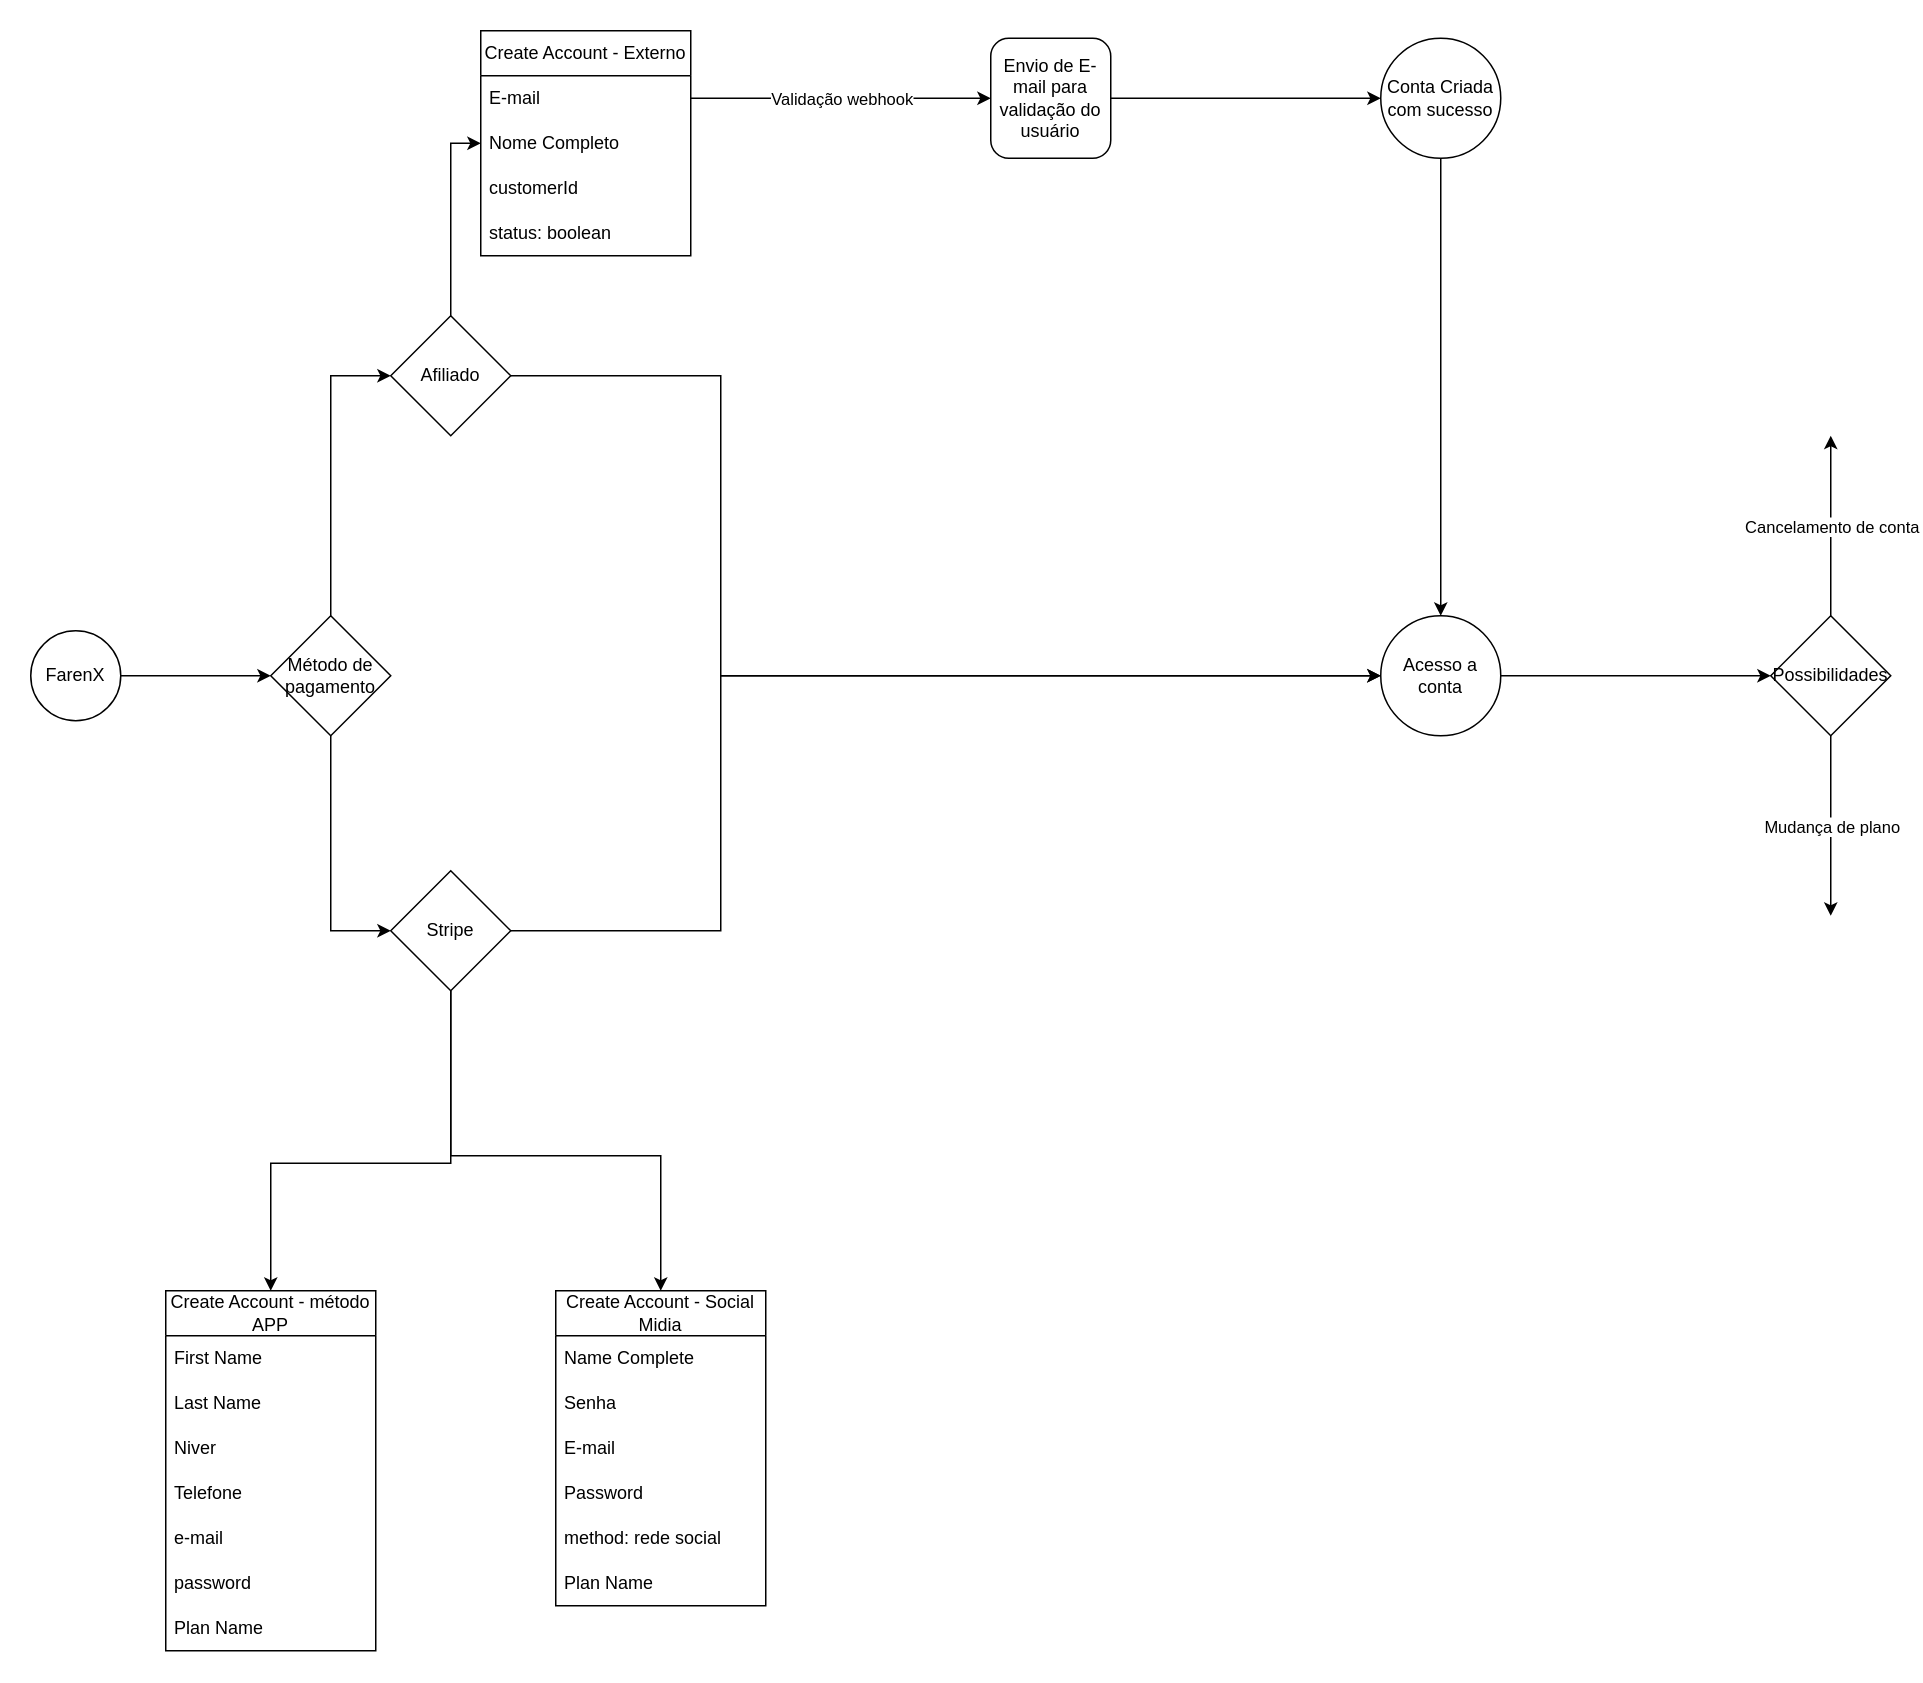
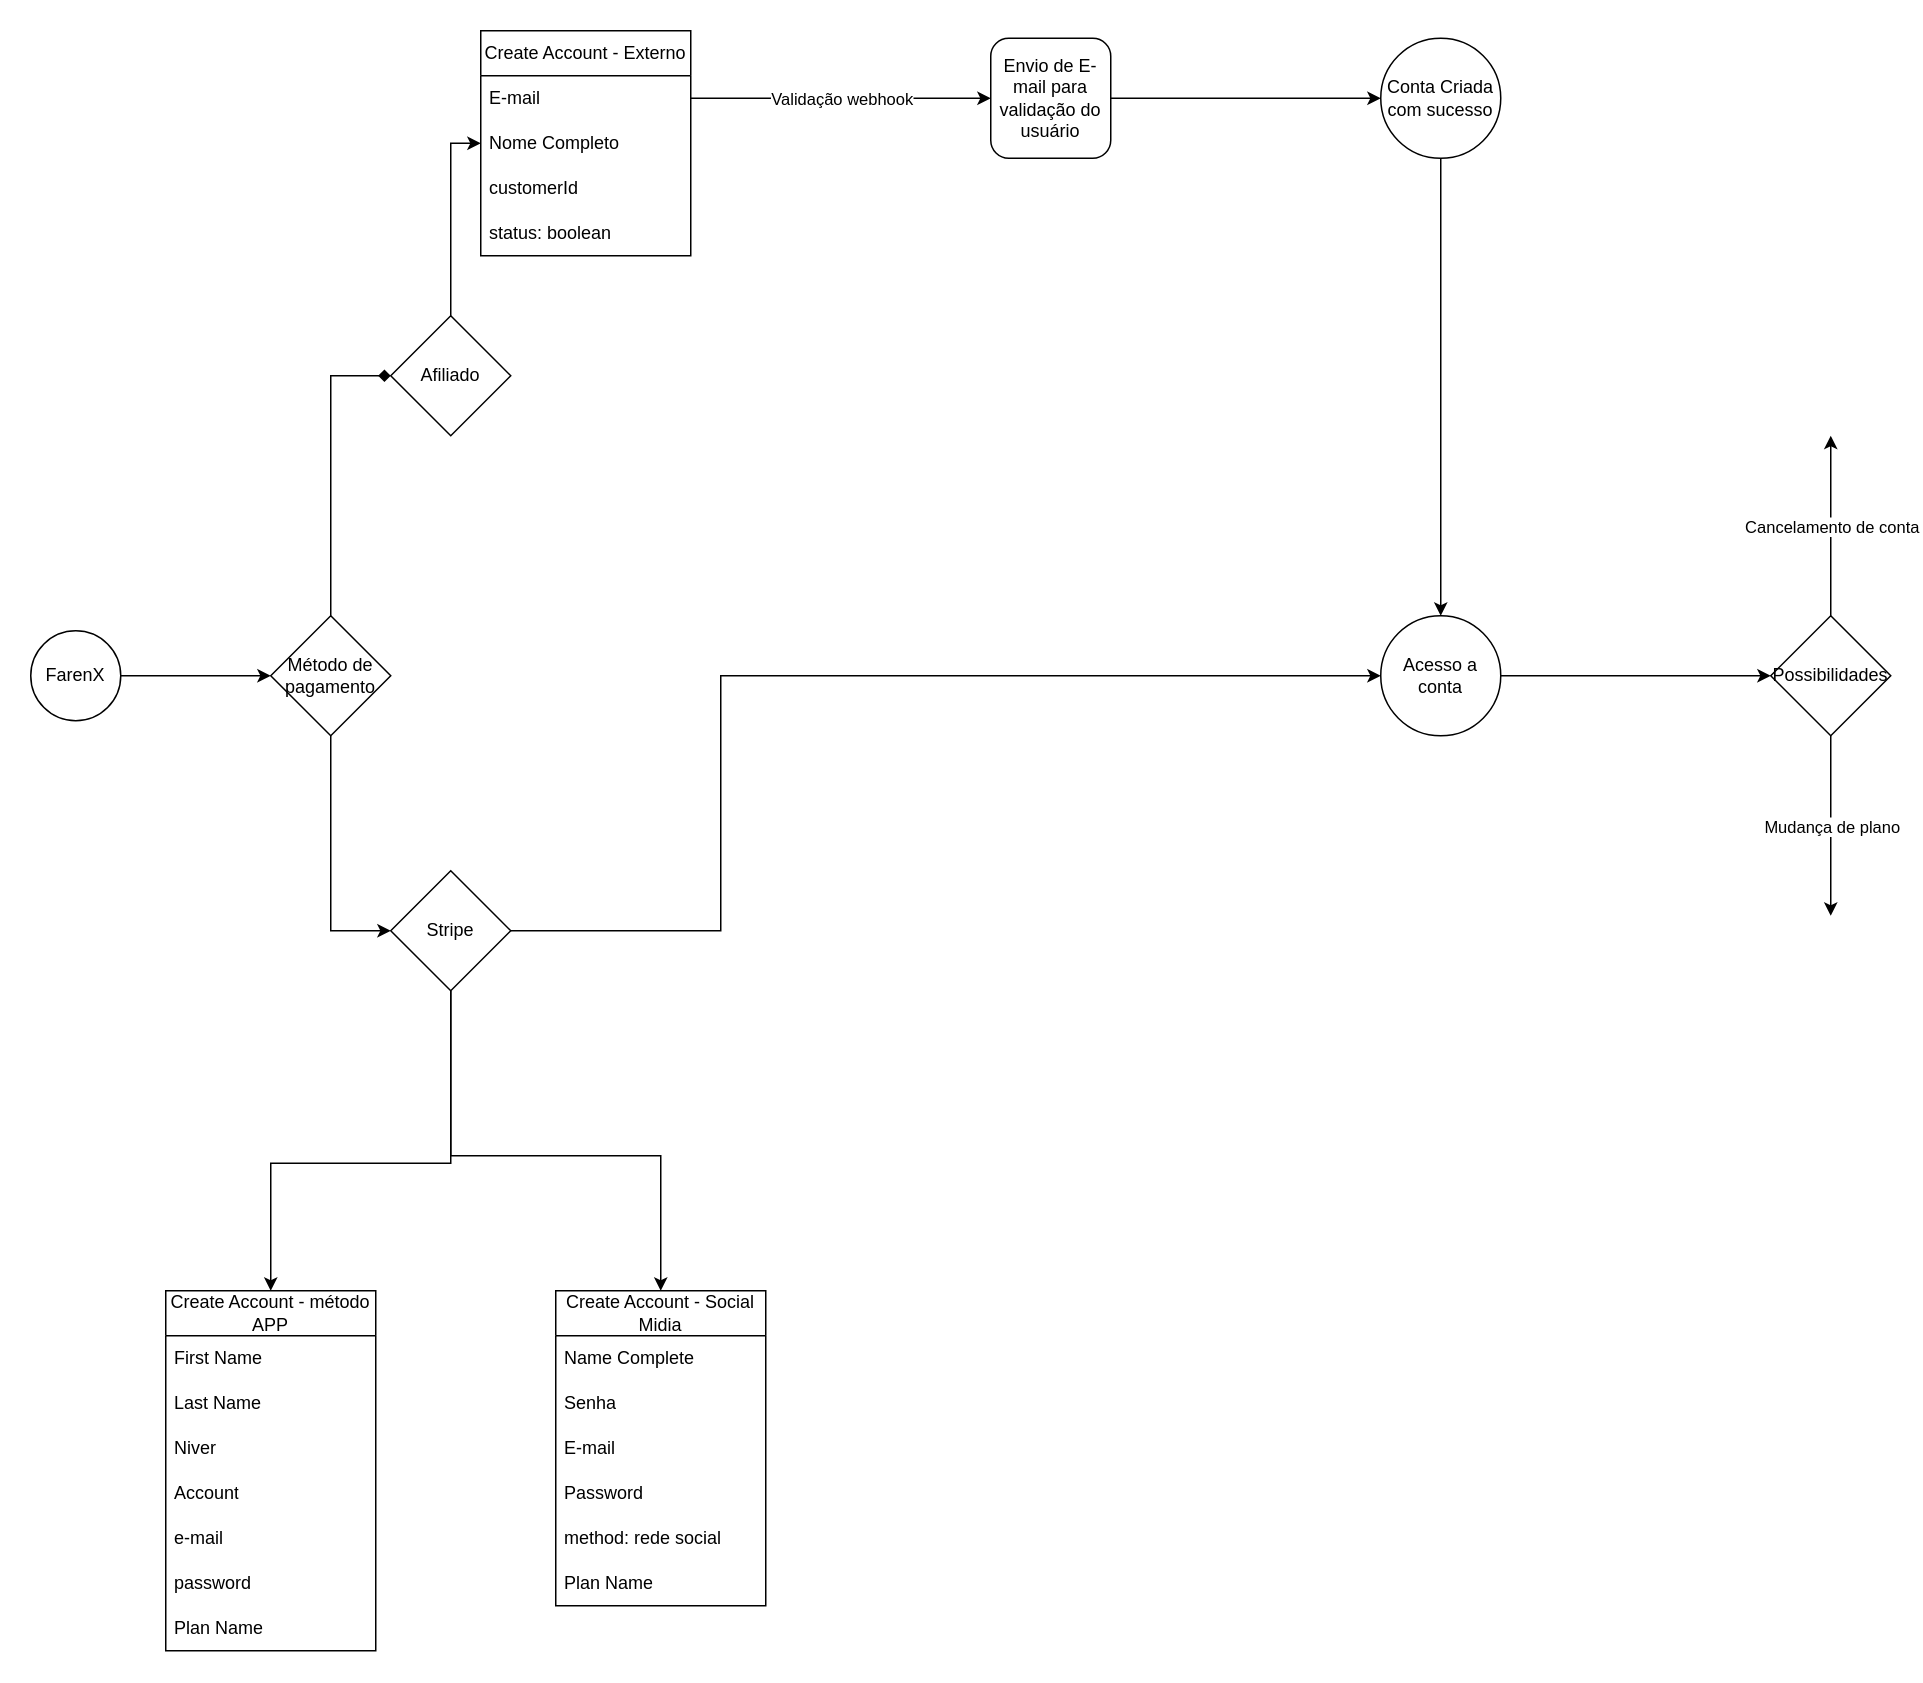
- <mxCell id="4" style="edgeStyle=orthogonalEdgeStyle;rounded=0;orthogonalLoop=1;jettySize=auto;html=1;entryX=0;entryY=0.5;entryDx=0;entryDy=0;" edge="1" parent="1" source="6" target="9"><mxGeometry relative="1" as="geometry"><mxPoint x="220" y="290" as="targetPoint" /></mxGeometry></mxCell>
+ <mxCell id="4" style="edgeStyle=orthogonalEdgeStyle;rounded=0;orthogonalLoop=1;jettySize=auto;html=1;entryX=0;entryY=0.5;entryDx=0;entryDy=0;endArrow=diamond;" edge="1" parent="1" source="6" target="9"><mxGeometry relative="1" as="geometry"><mxPoint x="220" y="290" as="targetPoint" /></mxGeometry></mxCell>
- <mxCell id="8" style="edgeStyle=orthogonalEdgeStyle;rounded=0;orthogonalLoop=1;jettySize=auto;html=1;exitX=1;exitY=0.5;exitDx=0;exitDy=0;entryX=0;entryY=0.5;entryDx=0;entryDy=0;" edge="1" parent="1" source="9" target="26"><mxGeometry relative="1" as="geometry"><mxPoint x="900" y="250" as="targetPoint" /><Array as="points"><mxPoint x="480" y="250" /><mxPoint x="480" y="450" /></Array></mxGeometry></mxCell>
- <mxCell id="31" value="Telefone" style="text;strokeColor=none;fillColor=none;align=left;verticalAlign=middle;spacingLeft=4;spacingRight=4;overflow=hidden;points=[[0,0.5],[1,0.5]];portConstraint=eastwest;rotatable=0;whiteSpace=wrap;html=1;" vertex="1" parent="27"><mxGeometry y="120" width="140" height="30" as="geometry" /></mxCell>
+ <mxCell id="31" value="Account" style="text;strokeColor=none;fillColor=none;align=left;verticalAlign=middle;spacingLeft=4;spacingRight=4;overflow=hidden;points=[[0,0.5],[1,0.5]];portConstraint=eastwest;rotatable=0;whiteSpace=wrap;html=1;" vertex="1" parent="27"><mxGeometry y="120" width="140" height="30" as="geometry" /></mxCell>
